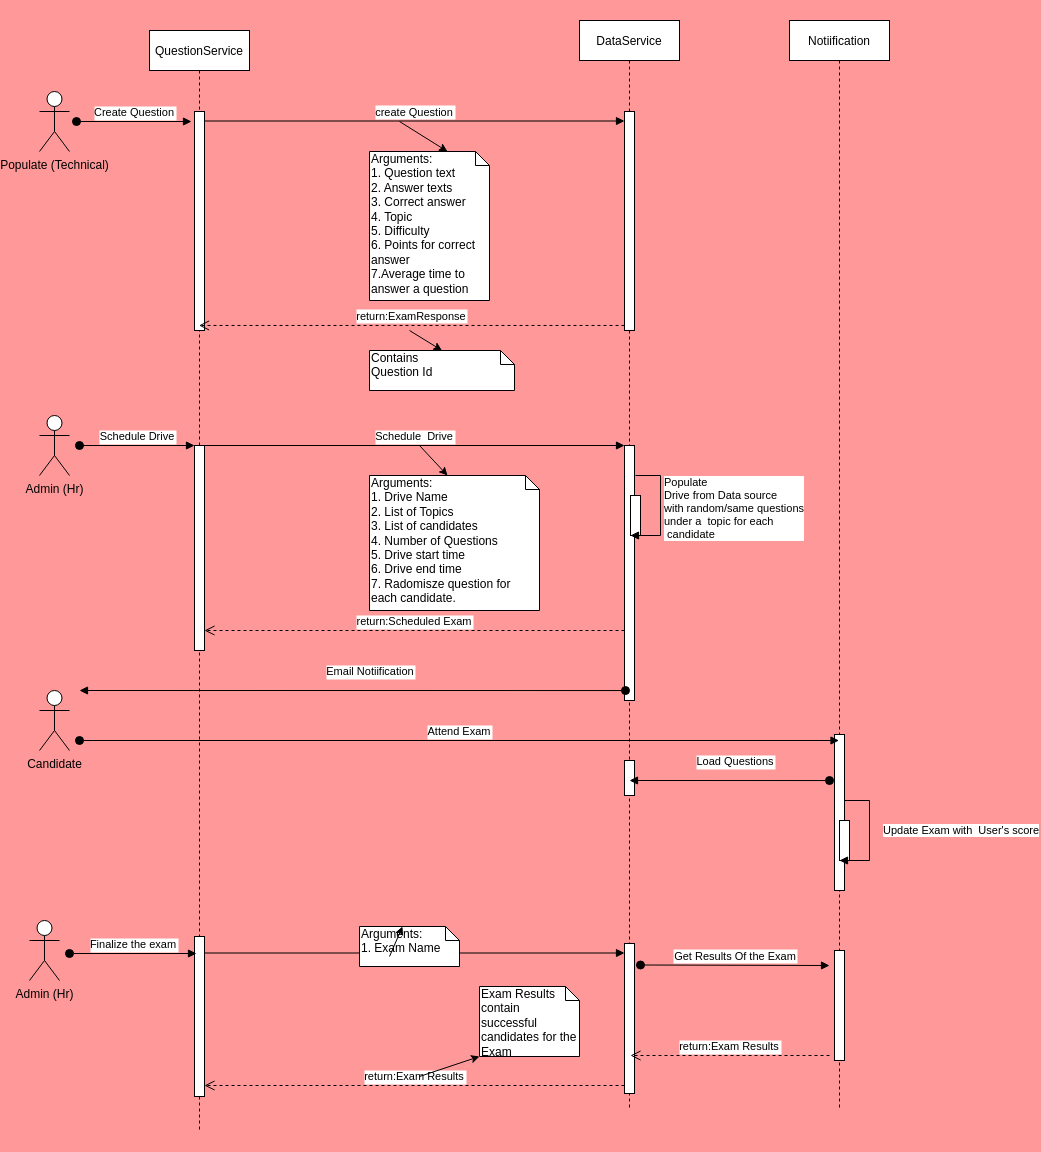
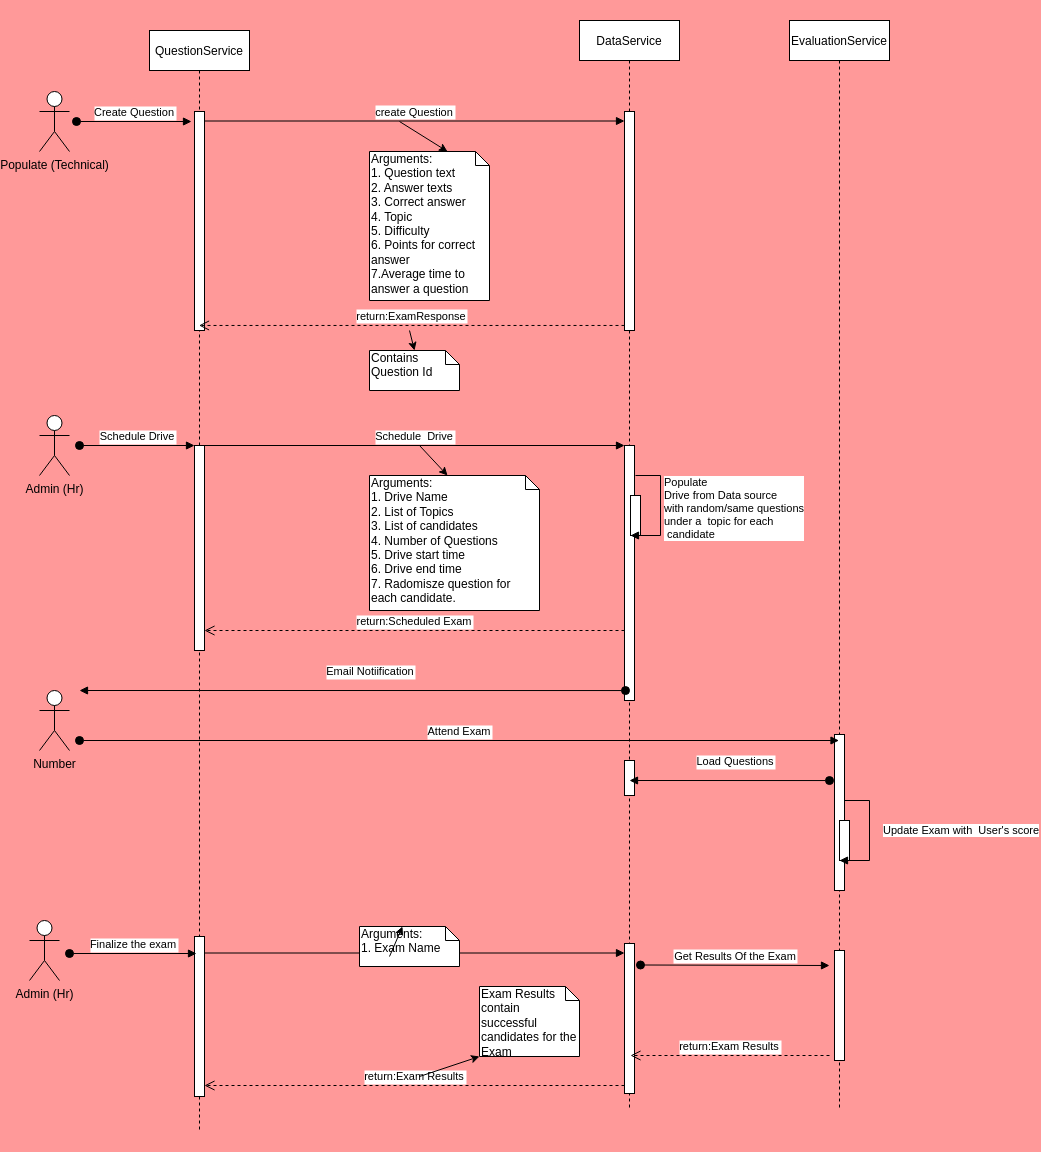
- <mxCell id="32" value="Notiification" style="shape=umlLifeline;perimeter=lifelinePerimeter;container=1;collapsible=0;recursiveResize=0;rounded=0;shadow=0;strokeWidth=1;" parent="1" vertex="1"><mxGeometry x="780" y="20" width="100" height="1090" as="geometry" /></mxCell>
+ <mxCell id="32" value="EvaluationService" style="shape=umlLifeline;perimeter=lifelinePerimeter;container=1;collapsible=0;recursiveResize=0;rounded=0;shadow=0;strokeWidth=1;" parent="1" vertex="1"><mxGeometry x="780" y="20" width="100" height="1090" as="geometry" /></mxCell>
- <mxCell id="44" value="Contains&lt;br&gt;Question Id" style="shape=note;whiteSpace=wrap;html=1;size=14;verticalAlign=top;align=left;spacingTop=-6;" vertex="1" parent="1"><mxGeometry x="360" y="350" width="145" height="40" as="geometry" /></mxCell>
+ <mxCell id="44" value="Contains&lt;br&gt;Question Id" style="shape=note;whiteSpace=wrap;html=1;size=14;verticalAlign=top;align=left;spacingTop=-6;" vertex="1" parent="1"><mxGeometry x="360" y="350" width="90" height="40" as="geometry" /></mxCell>
- <mxCell id="35" value="Candidate" style="shape=umlActor;verticalLabelPosition=bottom;verticalAlign=top;html=1;" parent="1" vertex="1"><mxGeometry x="30" y="690" width="30" height="60" as="geometry" /></mxCell>
+ <mxCell id="35" value="Number" style="shape=umlActor;verticalLabelPosition=bottom;verticalAlign=top;html=1;" parent="1" vertex="1"><mxGeometry x="30" y="690" width="30" height="60" as="geometry" /></mxCell>
